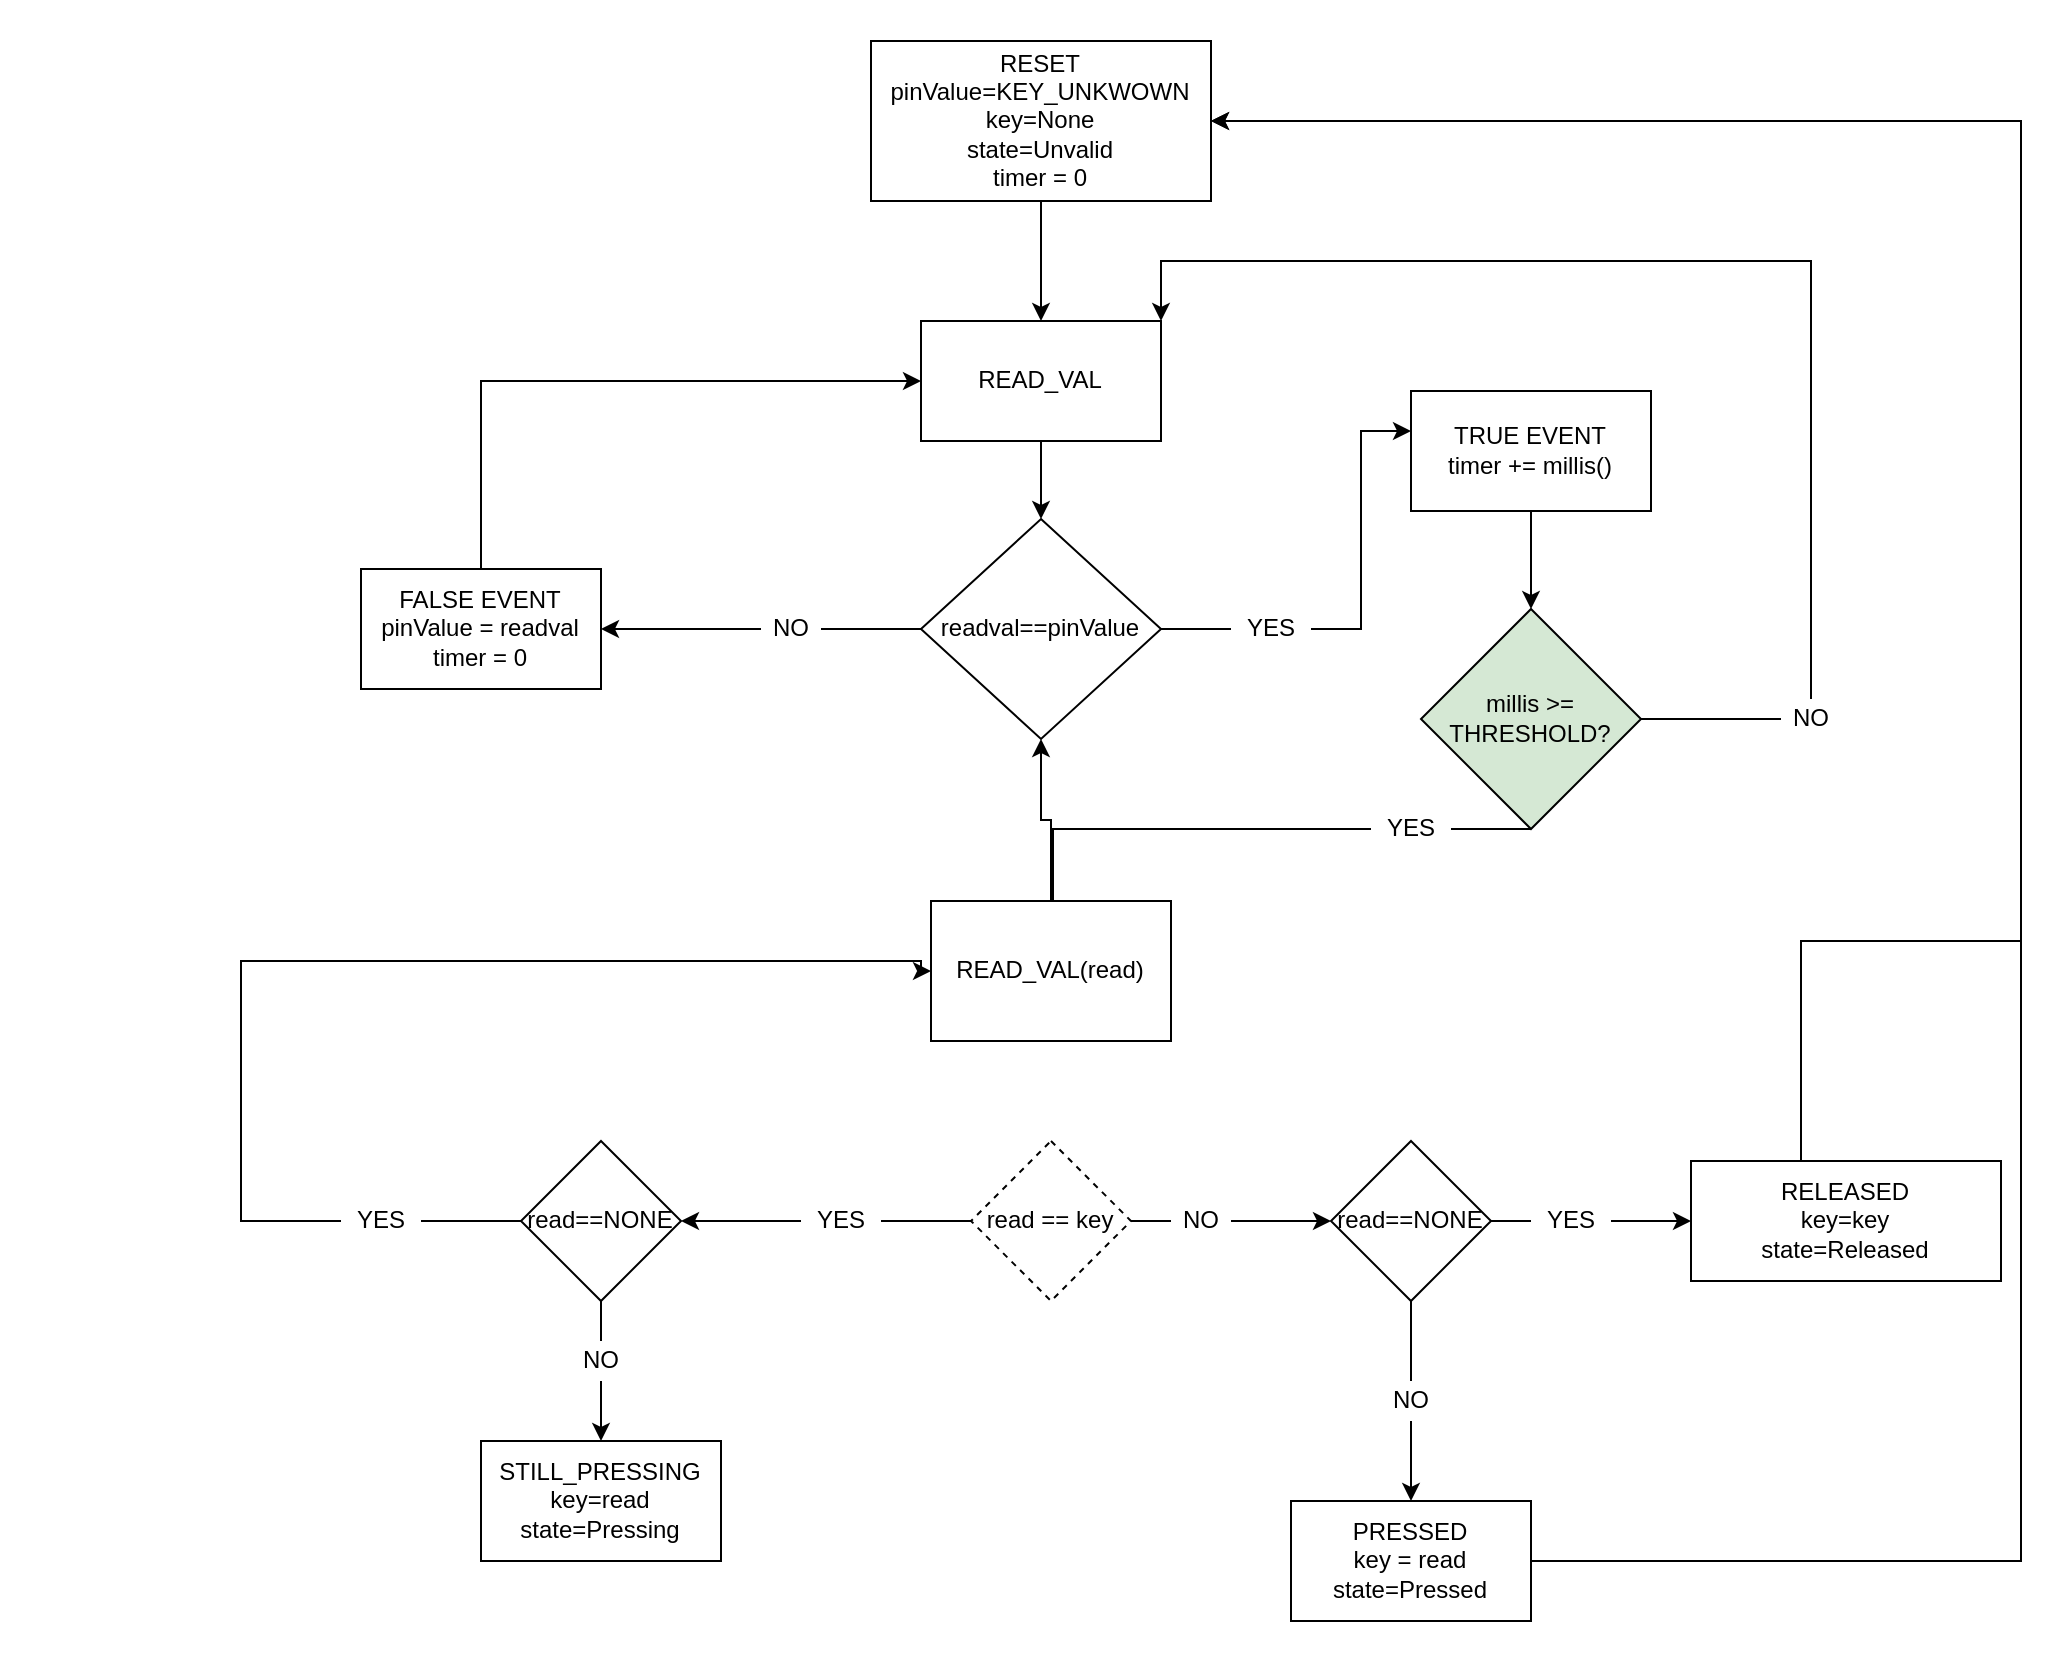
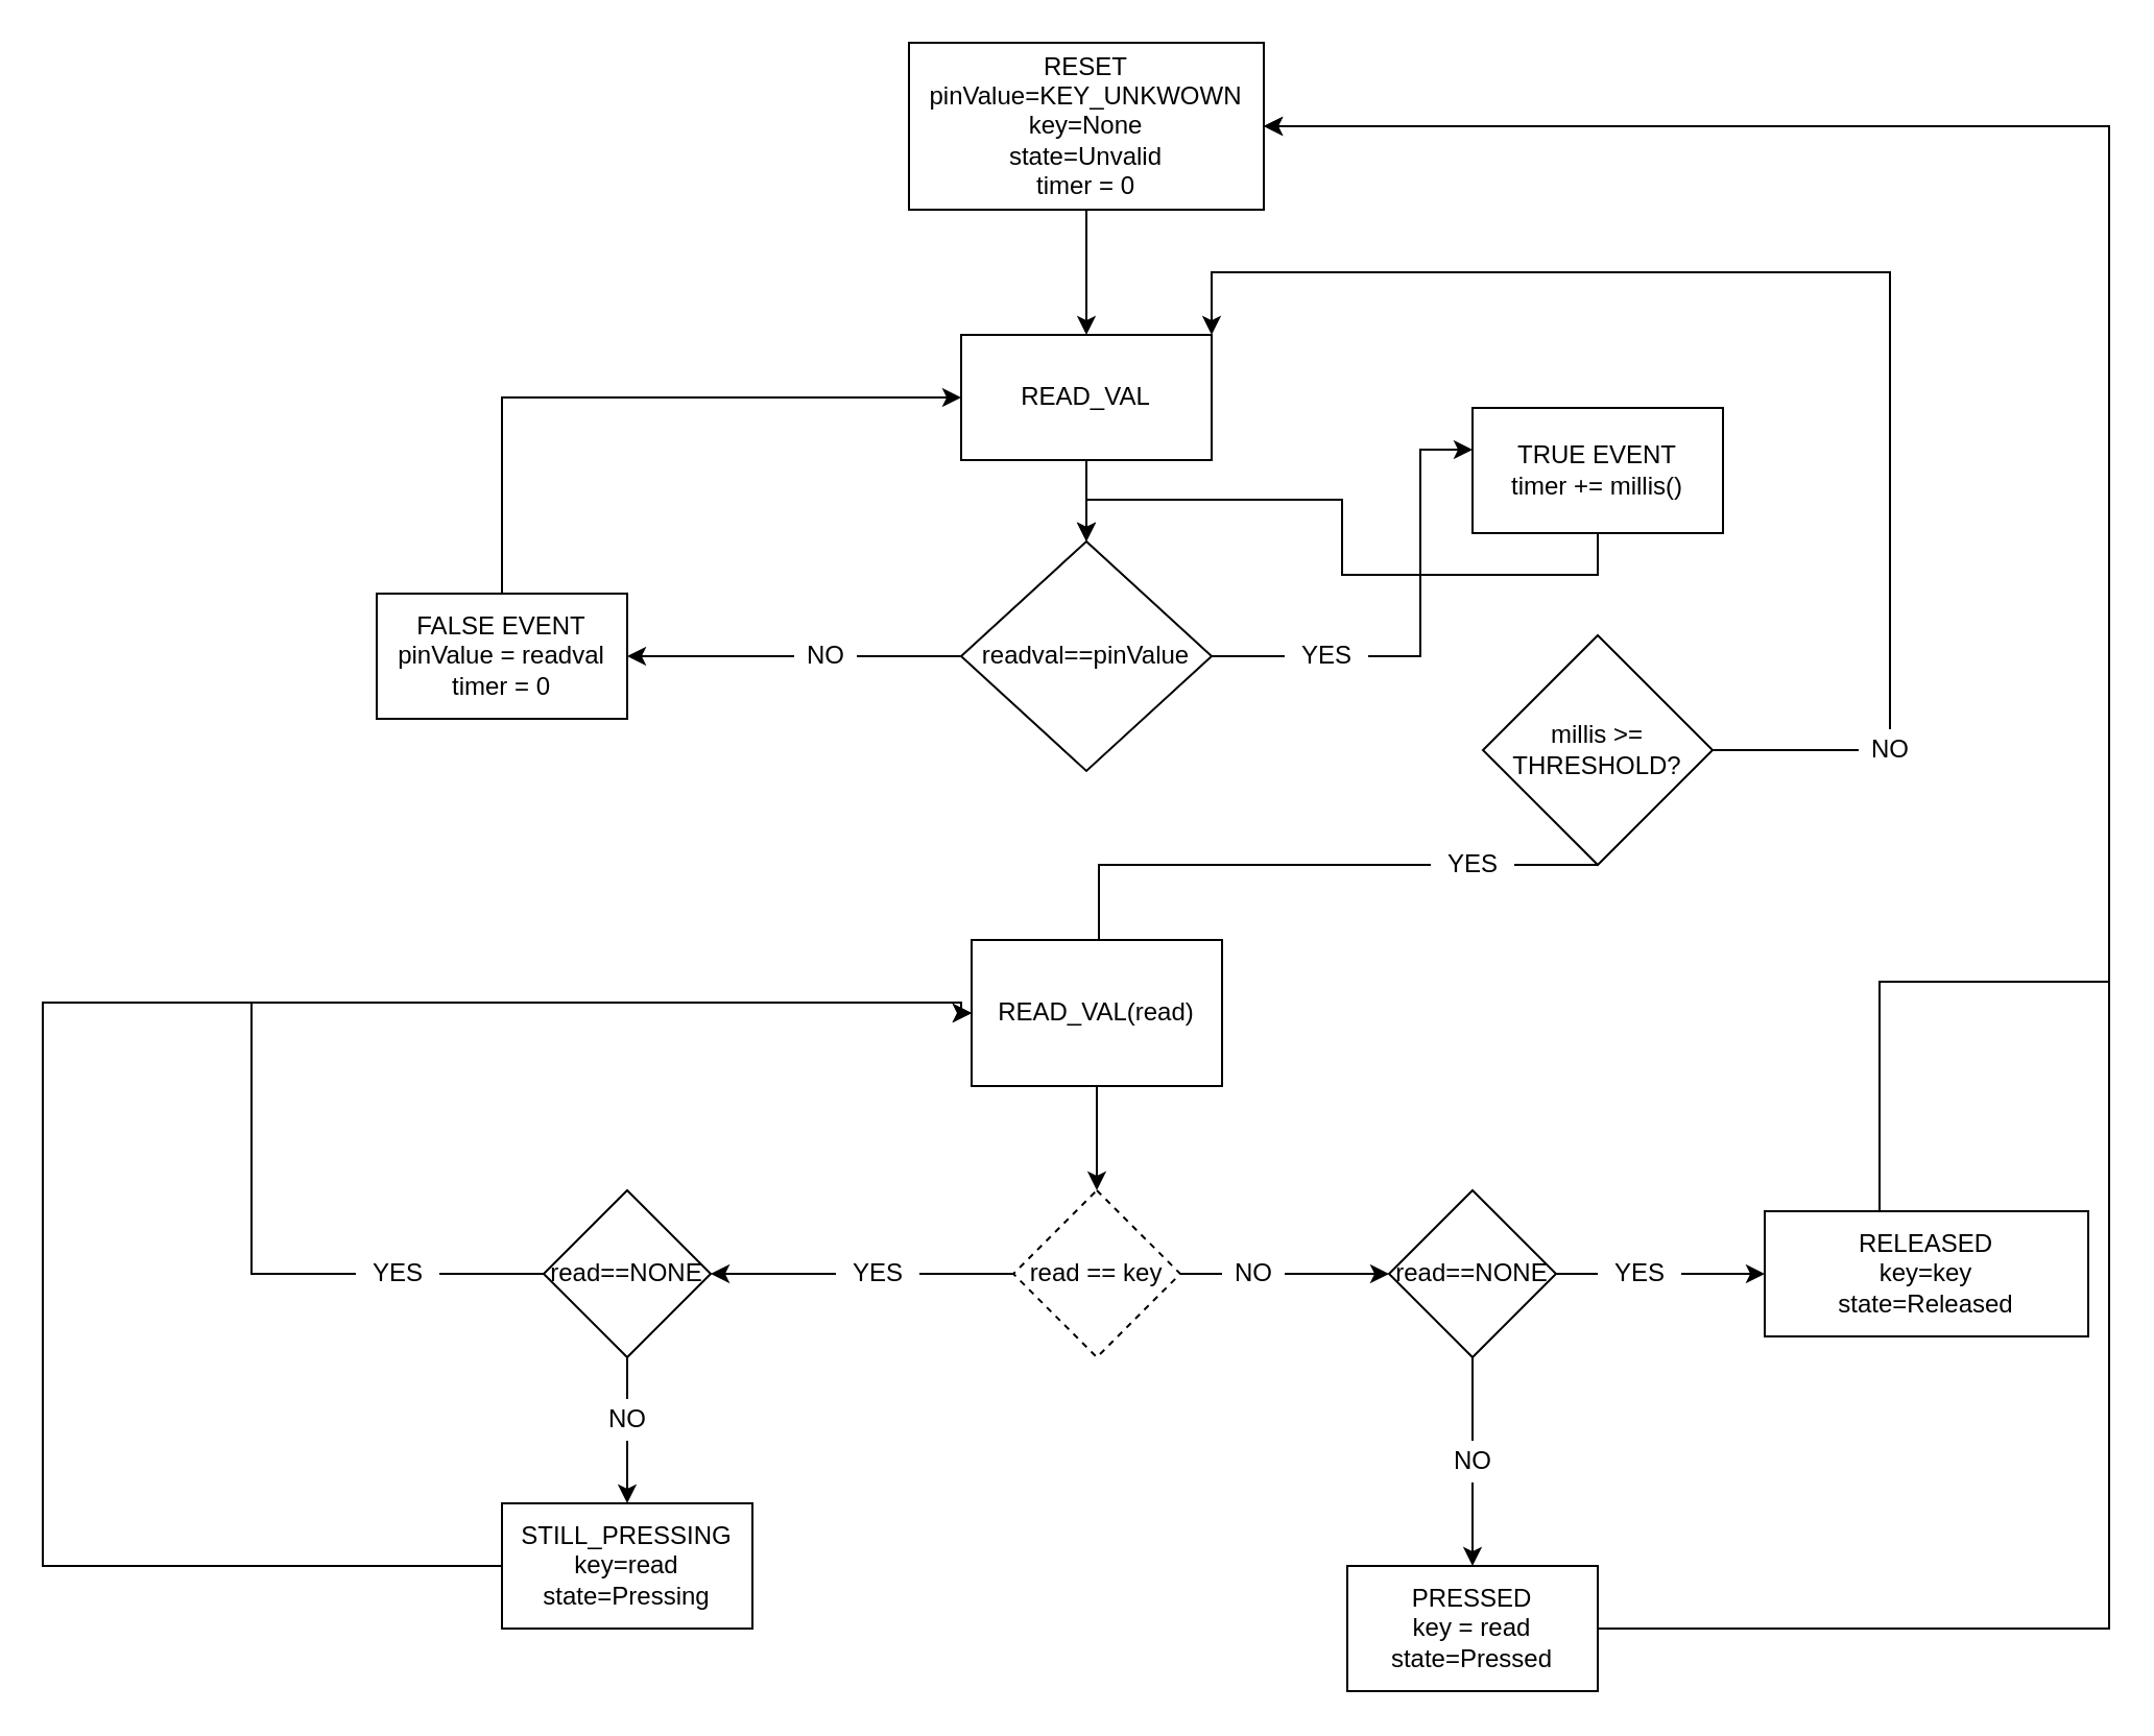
- <mxCell id="38" style="edgeStyle=orthogonalEdgeStyle;rounded=0;orthogonalLoop=1;jettySize=auto;html=1;exitX=0.5;exitY=1;exitDx=0;exitDy=0;" edge="1" parent="1" source="39" target="43"><mxGeometry relative="1" as="geometry" /></mxCell>
+ <mxCell id="38" style="edgeStyle=orthogonalEdgeStyle;rounded=0;orthogonalLoop=1;jettySize=auto;html=1;exitX=0.5;exitY=1;exitDx=0;exitDy=0;" edge="1" parent="1" source="39" target="37"><mxGeometry relative="1" as="geometry" /></mxCell>
- <mxCell id="43" value="millis &amp;gt;= THRESHOLD?" style="rhombus;whiteSpace=wrap;html=1;fillColor=#d5e8d4;" vertex="1" parent="1"><mxGeometry x="710" y="304" width="110" height="110" as="geometry" /></mxCell>
+ <mxCell id="43" value="millis &amp;gt;= THRESHOLD?" style="rhombus;whiteSpace=wrap;html=1;" vertex="1" parent="1"><mxGeometry x="710" y="304" width="110" height="110" as="geometry" /></mxCell>
- <mxCell id="4" style="edgeStyle=orthogonalEdgeStyle;rounded=0;orthogonalLoop=1;jettySize=auto;html=1;" parent="1" source="5" target="37" edge="1"><mxGeometry relative="1" as="geometry" /></mxCell>
+ <mxCell id="4" style="edgeStyle=orthogonalEdgeStyle;rounded=0;orthogonalLoop=1;jettySize=auto;html=1;entryX=0.5;entryY=0;entryDx=0;entryDy=0;" parent="1" source="5" target="8" edge="1"><mxGeometry relative="1" as="geometry" /></mxCell>
+ <mxCell id="29" style="edgeStyle=orthogonalEdgeStyle;rounded=0;orthogonalLoop=1;jettySize=auto;html=1;entryX=0;entryY=0.5;entryDx=0;entryDy=0;" parent="1" source="30" target="5" edge="1"><mxGeometry relative="1" as="geometry"><Array as="points"><mxPoint x="20" y="750" /><mxPoint x="20" y="480" /><mxPoint x="460" y="480" /></Array></mxGeometry></mxCell>
